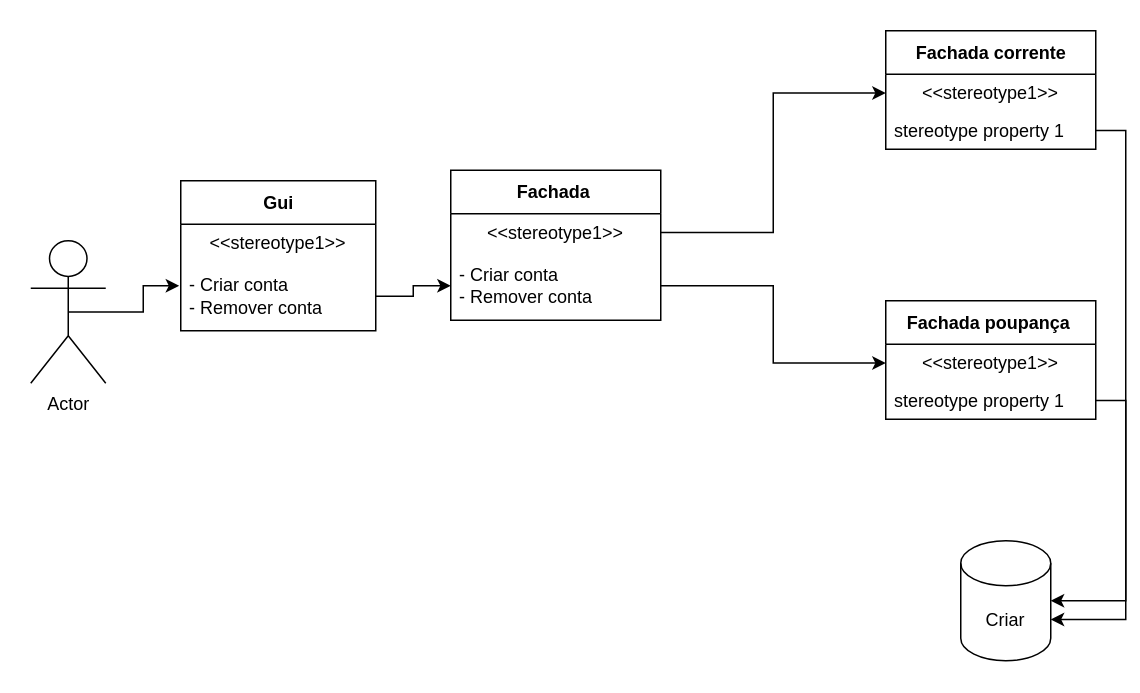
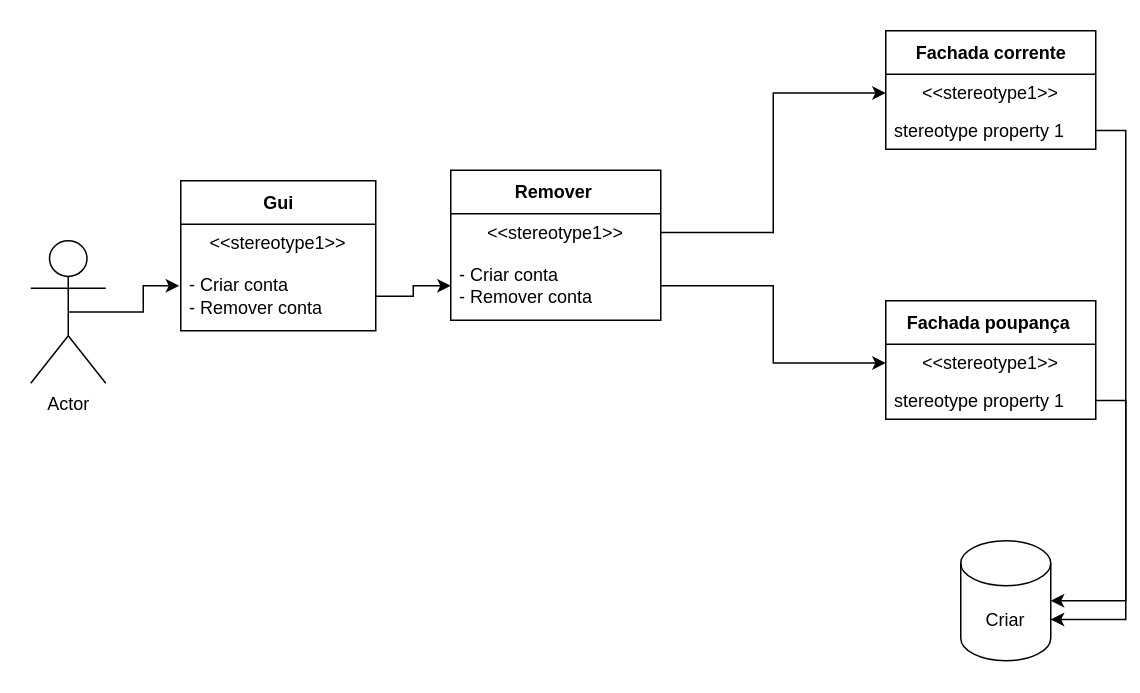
- <mxCell id="5" value="Fachada&amp;nbsp;" style="swimlane;fontStyle=1;align=center;verticalAlign=middle;childLayout=stackLayout;horizontal=1;startSize=29;horizontalStack=0;resizeParent=1;resizeParentMax=0;resizeLast=0;collapsible=0;marginBottom=0;html=1;" vertex="1" parent="1"><mxGeometry x="300" y="113" width="140" height="100" as="geometry" /></mxCell>
+ <mxCell id="5" value="Remover&amp;nbsp;" style="swimlane;fontStyle=1;align=center;verticalAlign=middle;childLayout=stackLayout;horizontal=1;startSize=29;horizontalStack=0;resizeParent=1;resizeParentMax=0;resizeLast=0;collapsible=0;marginBottom=0;html=1;" vertex="1" parent="1"><mxGeometry x="300" y="113" width="140" height="100" as="geometry" /></mxCell>
